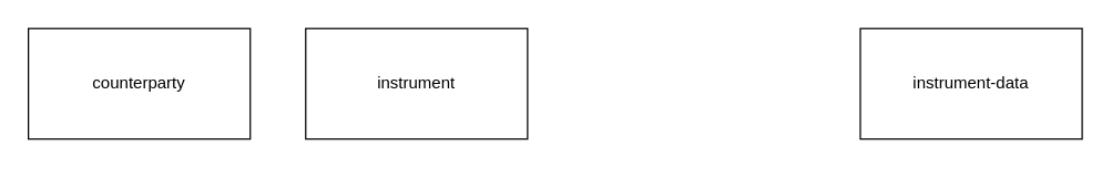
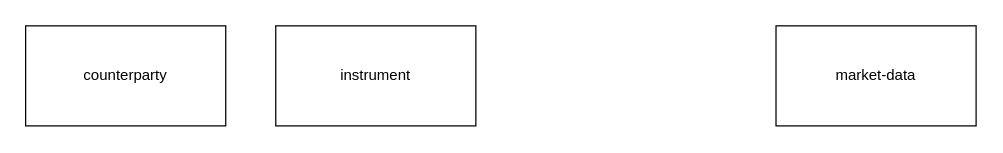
- <mxCell id="4" value="instrument-data" style="rounded=0;whiteSpace=wrap;html=1;strokeWidth=1;fillColor=#ffffff;align=center;verticalAlign=middle;" vertex="1" parent="1"><mxGeometry x="620" y="20" width="160" height="80" as="geometry" /></mxCell>
+ <mxCell id="4" value="market-data" style="rounded=0;whiteSpace=wrap;html=1;strokeWidth=1;fillColor=#ffffff;align=center;verticalAlign=middle;" vertex="1" parent="1"><mxGeometry x="620" y="20" width="160" height="80" as="geometry" /></mxCell>
